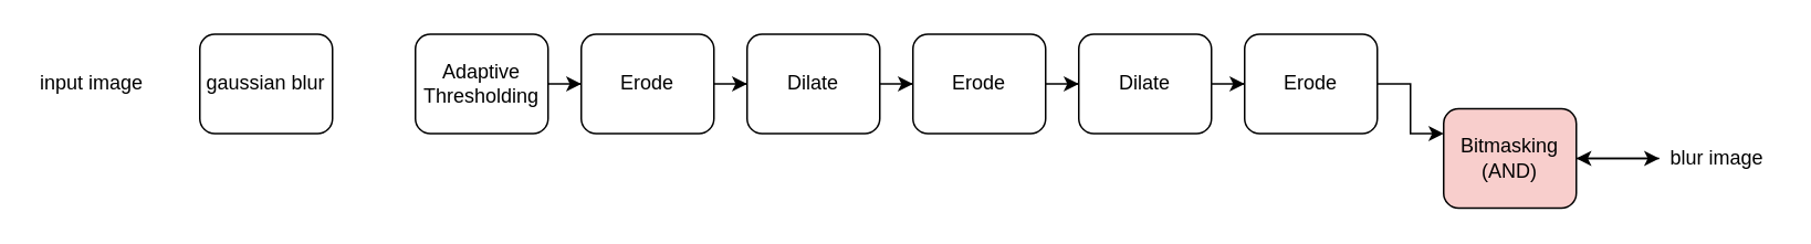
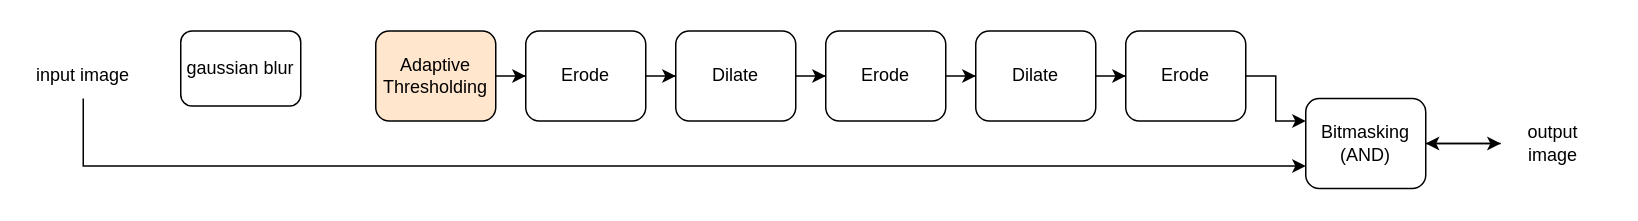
- <mxCell id="2" value="gaussian blur" style="rounded=1;whiteSpace=wrap;html=1;" vertex="1" parent="1"><mxGeometry x="120" y="20" width="80" height="60" as="geometry" /></mxCell>
+ <mxCell id="2" value="gaussian blur" style="rounded=1;whiteSpace=wrap;html=1;" vertex="1" parent="1"><mxGeometry x="120" y="20" width="80" height="50" as="geometry" /></mxCell>
- <mxCell id="6" value="Adaptive Thresholding" style="rounded=1;whiteSpace=wrap;html=1;" vertex="1" parent="1"><mxGeometry x="250" y="20" width="80" height="60" as="geometry" /></mxCell>
+ <mxCell id="6" value="Adaptive Thresholding" style="rounded=1;whiteSpace=wrap;html=1;fillColor=#ffe6cc;" vertex="1" parent="1"><mxGeometry x="250" y="20" width="80" height="60" as="geometry" /></mxCell>
- <mxCell id="12" value="Bitmasking&lt;br&gt;(AND)" style="rounded=1;whiteSpace=wrap;html=1;fillColor=#f8cecc;" vertex="1" parent="1"><mxGeometry x="870" y="65" width="80" height="60" as="geometry" /></mxCell>
+ <mxCell id="12" value="Bitmasking&lt;br&gt;(AND)" style="rounded=1;whiteSpace=wrap;html=1;" vertex="1" parent="1"><mxGeometry x="870" y="65" width="80" height="60" as="geometry" /></mxCell>
- <mxCell id="14" value="blur image" style="text;html=1;strokeColor=none;fillColor=none;align=center;verticalAlign=middle;whiteSpace=wrap;rounded=0;" vertex="1" parent="1"><mxGeometry x="1000" y="80" width="70" height="30" as="geometry" /></mxCell>
+ <mxCell id="14" value="output image" style="text;html=1;strokeColor=none;fillColor=none;align=center;verticalAlign=middle;whiteSpace=wrap;rounded=0;" vertex="1" parent="1"><mxGeometry x="1000" y="80" width="70" height="30" as="geometry" /></mxCell>
+ <mxCell id="3" style="edgeStyle=orthogonalEdgeStyle;rounded=0;orthogonalLoop=1;jettySize=auto;html=1;entryX=0;entryY=0.75;entryDx=0;entryDy=0;" edge="1" parent="1" source="4" target="12"><mxGeometry relative="1" as="geometry"><mxPoint x="80" y="140" as="targetPoint" /><Array as="points"><mxPoint x="55" y="110" /><mxPoint x="630" y="110" /></Array></mxGeometry></mxCell>
